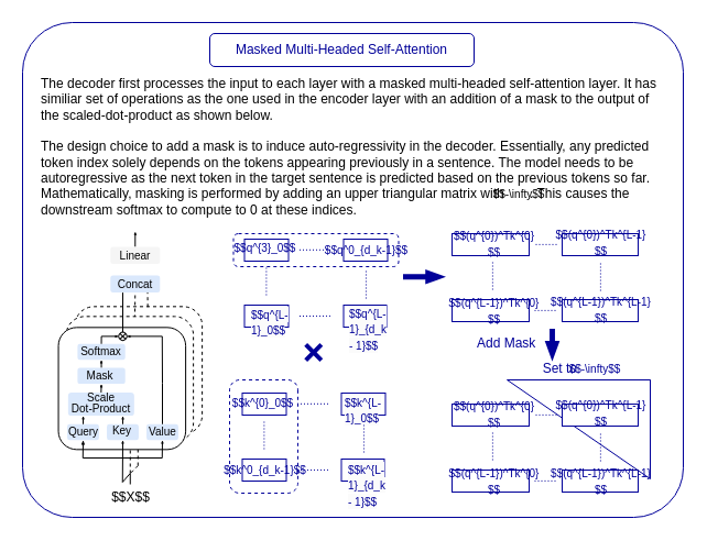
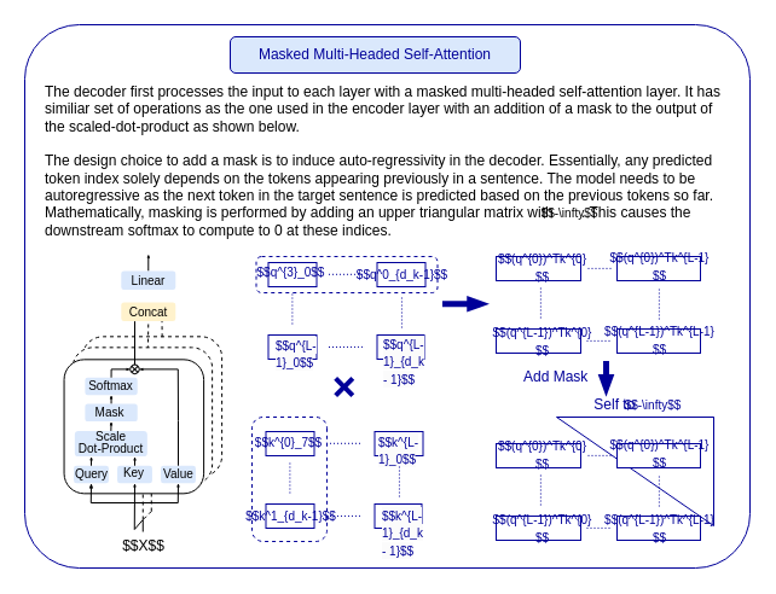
- <mxCell id="3" value="&lt;font color=&quot;#000099&quot;&gt;Masked Multi-Headed Self-Attention&lt;/font&gt;" style="rounded=1;whiteSpace=wrap;html=1;strokeColor=#000099;" parent="1" vertex="1"><mxGeometry x="190" y="30" width="240" height="30" as="geometry" /></mxCell>
+ <mxCell id="3" value="&lt;font color=&quot;#000099&quot;&gt;Masked Multi-Headed Self-Attention&lt;/font&gt;" style="rounded=1;whiteSpace=wrap;html=1;strokeColor=#000099;fillColor=#dae8fc;" parent="1" vertex="1"><mxGeometry x="190" y="30" width="240" height="30" as="geometry" /></mxCell>
- <mxCell id="32" value="&lt;font style=&quot;font-size: 10px;&quot;&gt;Linear&lt;/font&gt;" style="rounded=1;whiteSpace=wrap;html=1;fillColor=#f5f5f5;strokeColor=none;rotation=0;" parent="4" vertex="1"><mxGeometry x="49.78" y="14.003" width="45" height="15.61" as="geometry" /></mxCell>
+ <mxCell id="32" value="&lt;font style=&quot;font-size: 10px;&quot;&gt;Linear&lt;/font&gt;" style="rounded=1;whiteSpace=wrap;html=1;fillColor=#dae8fc;strokeColor=none;rotation=0;" parent="4" vertex="1"><mxGeometry x="49.78" y="14.003" width="45" height="15.61" as="geometry" /></mxCell>
- <mxCell id="24" value="&lt;font style=&quot;font-size: 10px;&quot;&gt;Concat&lt;/font&gt;" style="rounded=1;whiteSpace=wrap;html=1;fillColor=#dae8fc;strokeColor=none;rotation=0;" parent="4" vertex="1"><mxGeometry x="49.78" y="40.003" width="45" height="15.61" as="geometry" /></mxCell>
+ <mxCell id="24" value="&lt;font style=&quot;font-size: 10px;&quot;&gt;Concat&lt;/font&gt;" style="rounded=1;whiteSpace=wrap;html=1;fillColor=#fff2cc;strokeColor=none;rotation=0;" parent="4" vertex="1"><mxGeometry x="49.78" y="40.003" width="45" height="15.61" as="geometry" /></mxCell>
- <mxCell id="103" value="&lt;font color=&quot;#000099&quot;&gt;Set to&amp;nbsp;&lt;/font&gt;" style="text;html=1;strokeColor=none;fillColor=none;align=center;verticalAlign=middle;whiteSpace=wrap;rounded=0;" parent="86" vertex="1"><mxGeometry x="90" width="60" height="30" as="geometry" /></mxCell>
+ <mxCell id="103" value="&lt;font color=&quot;#000099&quot;&gt;Self to&amp;nbsp;&lt;/font&gt;" style="text;html=1;strokeColor=none;fillColor=none;align=center;verticalAlign=middle;whiteSpace=wrap;rounded=0;" parent="86" vertex="1"><mxGeometry x="90" width="60" height="30" as="geometry" /></mxCell>
- <mxCell id="63" value="&lt;font style=&quot;font-size: 10px;&quot;&gt;$$k^{0}_0$$&lt;/font&gt;" style="text;html=1;align=center;verticalAlign=middle;resizable=0;points=[];autosize=1;strokeColor=none;fillColor=none;fontColor=#000099;container=0;" parent="57" vertex="1"><mxGeometry x="8" y="11" width="80" height="30" as="geometry" /></mxCell>
+ <mxCell id="63" value="&lt;font style=&quot;font-size: 10px;&quot;&gt;$$k^{0}_7$$&lt;/font&gt;" style="text;html=1;align=center;verticalAlign=middle;resizable=0;points=[];autosize=1;strokeColor=none;fillColor=none;fontColor=#000099;container=0;" parent="57" vertex="1"><mxGeometry x="8" y="11" width="80" height="30" as="geometry" /></mxCell>
- <mxCell id="64" value="&lt;font style=&quot;font-size: 10px;&quot;&gt;$$k^0_{d_k-1}$$&lt;/font&gt;" style="text;html=1;align=center;verticalAlign=middle;resizable=0;points=[];autosize=1;strokeColor=none;fillColor=none;fontColor=#000099;" parent="57" vertex="1"><mxGeometry y="72" width="100" height="30" as="geometry" /></mxCell>
+ <mxCell id="64" value="&lt;font style=&quot;font-size: 10px;&quot;&gt;$$k^1_{d_k-1}$$&lt;/font&gt;" style="text;html=1;align=center;verticalAlign=middle;resizable=0;points=[];autosize=1;strokeColor=none;fillColor=none;fontColor=#000099;" parent="57" vertex="1"><mxGeometry y="72" width="100" height="30" as="geometry" /></mxCell>
